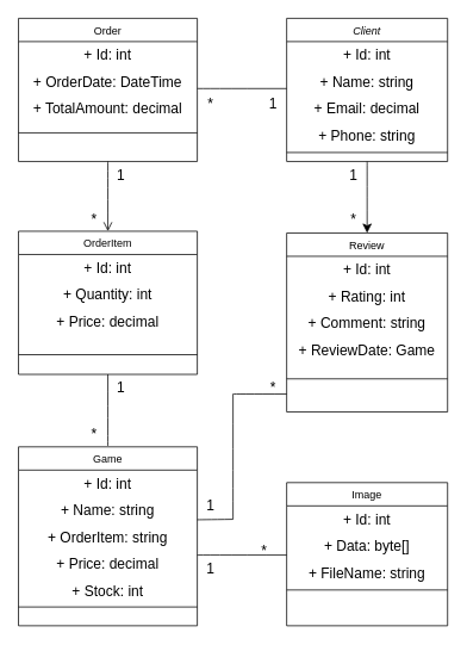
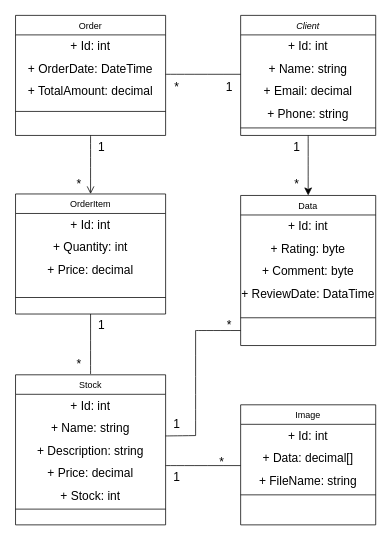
- <mxCell id="30" value="Review" style="swimlane;fontStyle=0;align=center;verticalAlign=top;childLayout=stackLayout;horizontal=1;startSize=26;horizontalStack=0;resizeParent=1;resizeLast=0;collapsible=1;marginBottom=0;rounded=0;shadow=0;strokeWidth=1;" vertex="1" parent="1"><mxGeometry x="320" y="260" width="180" height="200" as="geometry"><mxRectangle x="340" y="380" width="170" height="26" as="alternateBounds" /></mxGeometry></mxCell>
+ <mxCell id="30" value="Data" style="swimlane;fontStyle=0;align=center;verticalAlign=top;childLayout=stackLayout;horizontal=1;startSize=26;horizontalStack=0;resizeParent=1;resizeLast=0;collapsible=1;marginBottom=0;rounded=0;shadow=0;strokeWidth=1;" vertex="1" parent="1"><mxGeometry x="320" y="260" width="180" height="200" as="geometry"><mxRectangle x="340" y="380" width="170" height="26" as="alternateBounds" /></mxGeometry></mxCell>
- <mxCell id="32" value="+ Rating: int" style="text;html=1;align=center;verticalAlign=middle;whiteSpace=wrap;rounded=0;fontSize=16;" vertex="1" parent="30"><mxGeometry y="56" width="180" height="30" as="geometry" /></mxCell>
+ <mxCell id="32" value="+ Rating: byte" style="text;html=1;align=center;verticalAlign=middle;whiteSpace=wrap;rounded=0;fontSize=16;" vertex="1" parent="30"><mxGeometry y="56" width="180" height="30" as="geometry" /></mxCell>
- <mxCell id="33" value="+ Comment: string" style="text;html=1;align=center;verticalAlign=middle;whiteSpace=wrap;rounded=0;fontSize=16;" vertex="1" parent="30"><mxGeometry y="86" width="180" height="30" as="geometry" /></mxCell>
+ <mxCell id="33" value="+ Comment: byte" style="text;html=1;align=center;verticalAlign=middle;whiteSpace=wrap;rounded=0;fontSize=16;" vertex="1" parent="30"><mxGeometry y="86" width="180" height="30" as="geometry" /></mxCell>
- <mxCell id="34" value="+ ReviewDate: Game" style="text;html=1;align=center;verticalAlign=middle;whiteSpace=wrap;rounded=0;fontSize=16;" vertex="1" parent="30"><mxGeometry y="116" width="180" height="30" as="geometry" /></mxCell>
+ <mxCell id="34" value="+ ReviewDate: DataTime" style="text;html=1;align=center;verticalAlign=middle;whiteSpace=wrap;rounded=0;fontSize=16;" vertex="1" parent="30"><mxGeometry y="116" width="180" height="30" as="geometry" /></mxCell>
- <mxCell id="8" value="Game" style="swimlane;fontStyle=0;align=center;verticalAlign=top;childLayout=stackLayout;horizontal=1;startSize=26;horizontalStack=0;resizeParent=1;resizeLast=0;collapsible=1;marginBottom=0;rounded=0;shadow=0;strokeWidth=1;" parent="1" vertex="1"><mxGeometry x="20" y="499" width="200" height="200" as="geometry"><mxRectangle x="130" y="380" width="160" height="26" as="alternateBounds" /></mxGeometry></mxCell>
+ <mxCell id="8" value="Stock" style="swimlane;fontStyle=0;align=center;verticalAlign=top;childLayout=stackLayout;horizontal=1;startSize=26;horizontalStack=0;resizeParent=1;resizeLast=0;collapsible=1;marginBottom=0;rounded=0;shadow=0;strokeWidth=1;" parent="1" vertex="1"><mxGeometry x="20" y="499" width="200" height="200" as="geometry"><mxRectangle x="130" y="380" width="160" height="26" as="alternateBounds" /></mxGeometry></mxCell>
- <mxCell id="11" value="+ OrderItem: string" style="text;html=1;align=center;verticalAlign=middle;whiteSpace=wrap;rounded=0;fontSize=16;" vertex="1" parent="8"><mxGeometry y="86" width="200" height="30" as="geometry" /></mxCell>
+ <mxCell id="11" value="+ Description: string" style="text;html=1;align=center;verticalAlign=middle;whiteSpace=wrap;rounded=0;fontSize=16;" vertex="1" parent="8"><mxGeometry y="86" width="200" height="30" as="geometry" /></mxCell>
- <mxCell id="27" value="+ Data: byte[]" style="text;html=1;align=center;verticalAlign=middle;whiteSpace=wrap;rounded=0;fontSize=16;" vertex="1" parent="25"><mxGeometry y="56" width="180" height="30" as="geometry" /></mxCell>
+ <mxCell id="27" value="+ Data: decimal[]" style="text;html=1;align=center;verticalAlign=middle;whiteSpace=wrap;rounded=0;fontSize=16;" vertex="1" parent="25"><mxGeometry y="56" width="180" height="30" as="geometry" /></mxCell>
